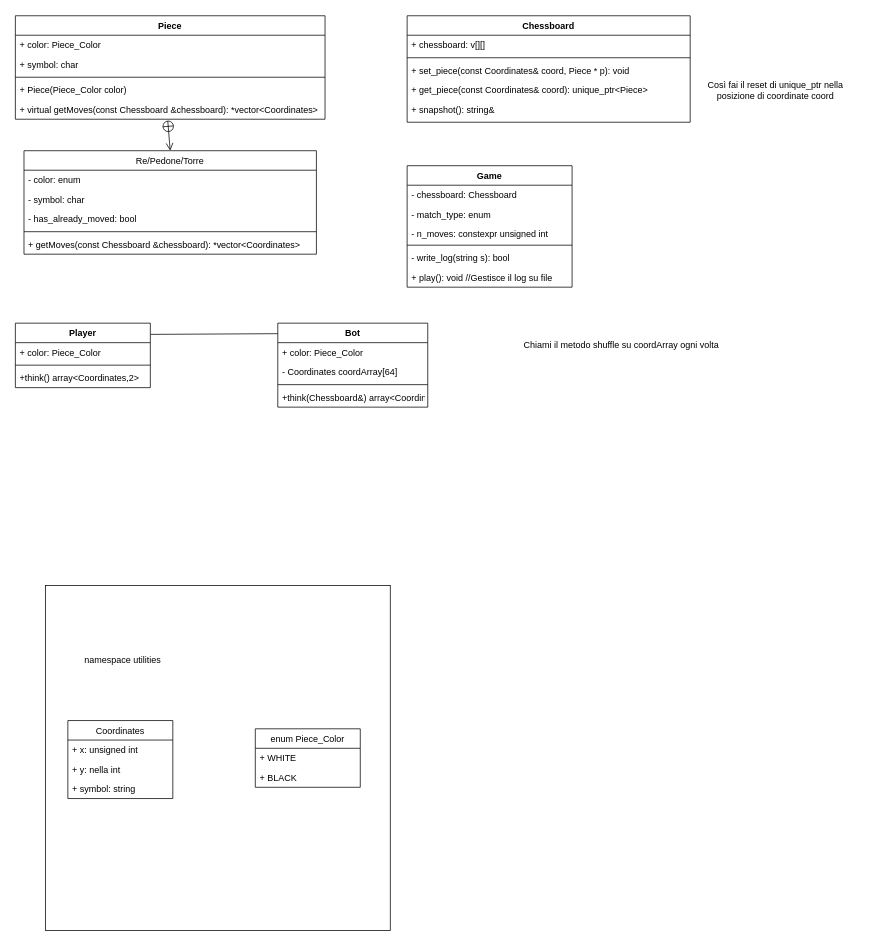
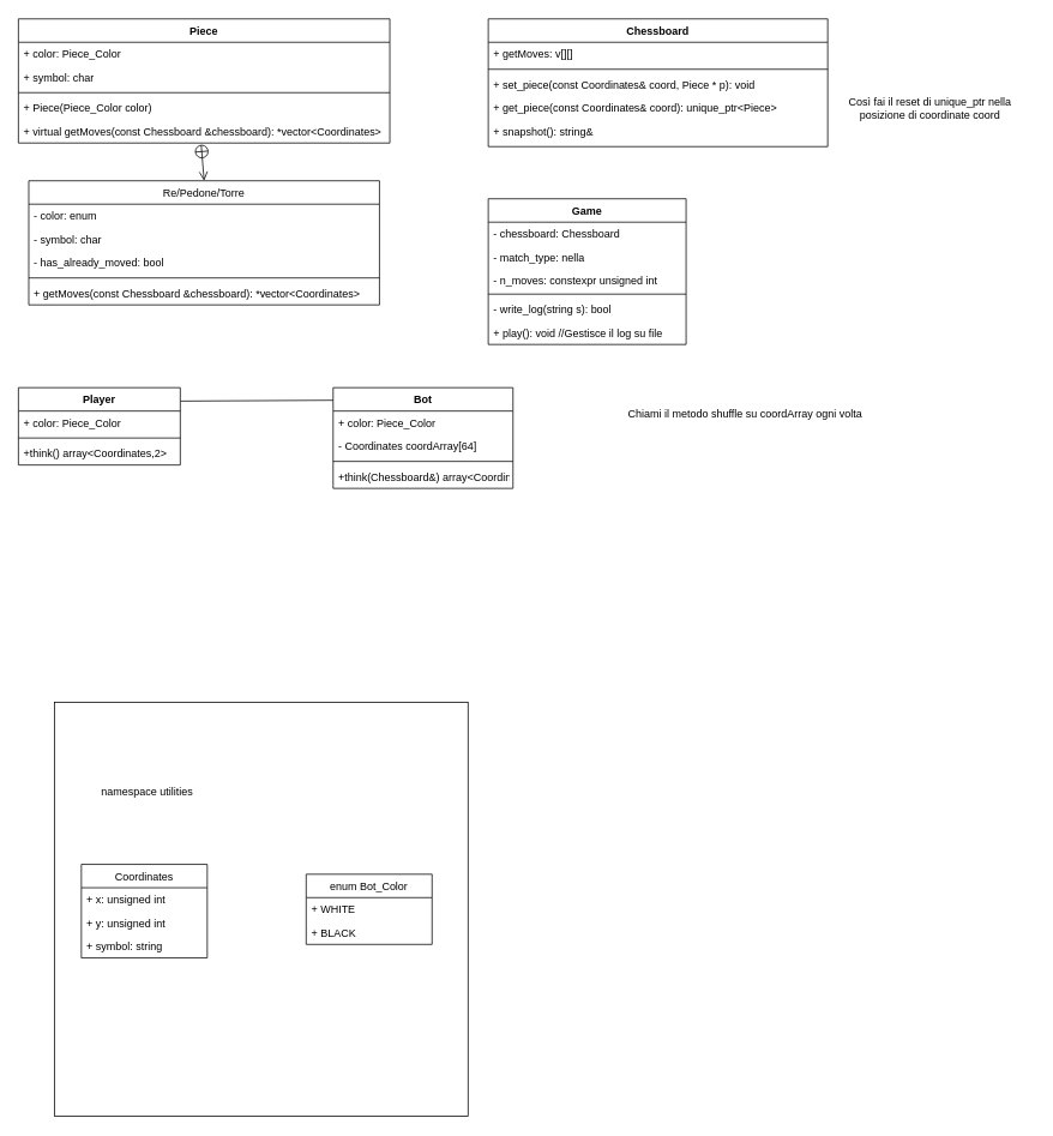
- <mxCell id="17" value="+ chessboard: v[][]" style="text;strokeColor=none;fillColor=none;align=left;verticalAlign=top;spacingLeft=4;spacingRight=4;overflow=hidden;rotatable=0;points=[[0,0.5],[1,0.5]];portConstraint=eastwest;" parent="16" vertex="1"><mxGeometry y="26" width="377.5" height="26" as="geometry" /></mxCell>
+ <mxCell id="17" value="+ getMoves: v[][]" style="text;strokeColor=none;fillColor=none;align=left;verticalAlign=top;spacingLeft=4;spacingRight=4;overflow=hidden;rotatable=0;points=[[0,0.5],[1,0.5]];portConstraint=eastwest;" parent="16" vertex="1"><mxGeometry y="26" width="377.5" height="26" as="geometry" /></mxCell>
- <mxCell id="42" value="- match_type: enum" style="text;strokeColor=none;fillColor=none;align=left;verticalAlign=top;spacingLeft=4;spacingRight=4;overflow=hidden;rotatable=0;points=[[0,0.5],[1,0.5]];portConstraint=eastwest;" parent="40" vertex="1"><mxGeometry y="52" width="220" height="26" as="geometry" /></mxCell>
+ <mxCell id="42" value="- match_type: nella" style="text;strokeColor=none;fillColor=none;align=left;verticalAlign=top;spacingLeft=4;spacingRight=4;overflow=hidden;rotatable=0;points=[[0,0.5],[1,0.5]];portConstraint=eastwest;" parent="40" vertex="1"><mxGeometry y="52" width="220" height="26" as="geometry" /></mxCell>
- <mxCell id="31" value="enum  Piece_Color" style="swimlane;fontStyle=0;childLayout=stackLayout;horizontal=1;startSize=26;fillColor=none;horizontalStack=0;resizeParent=1;resizeParentMax=0;resizeLast=0;collapsible=1;marginBottom=0;" parent="1" vertex="1"><mxGeometry x="340" y="971" width="140" height="78" as="geometry" /></mxCell>
+ <mxCell id="31" value="enum  Bot_Color" style="swimlane;fontStyle=0;childLayout=stackLayout;horizontal=1;startSize=26;fillColor=none;horizontalStack=0;resizeParent=1;resizeParentMax=0;resizeLast=0;collapsible=1;marginBottom=0;" parent="1" vertex="1"><mxGeometry x="340" y="971" width="140" height="78" as="geometry" /></mxCell>
- <mxCell id="29" value="+ y: nella int" style="text;strokeColor=none;fillColor=none;align=left;verticalAlign=top;spacingLeft=4;spacingRight=4;overflow=hidden;rotatable=0;points=[[0,0.5],[1,0.5]];portConstraint=eastwest;" parent="27" vertex="1"><mxGeometry y="52" width="140" height="26" as="geometry" /></mxCell>
+ <mxCell id="29" value="+ y: unsigned int" style="text;strokeColor=none;fillColor=none;align=left;verticalAlign=top;spacingLeft=4;spacingRight=4;overflow=hidden;rotatable=0;points=[[0,0.5],[1,0.5]];portConstraint=eastwest;" parent="27" vertex="1"><mxGeometry y="52" width="140" height="26" as="geometry" /></mxCell>
